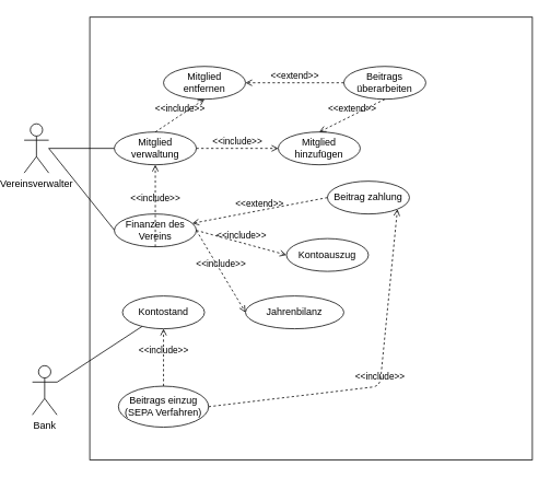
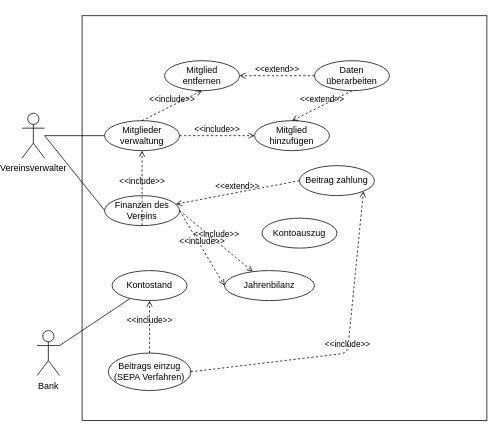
- <mxCell id="7" value="Mitglied&lt;br&gt;entfernen" style="ellipse;whiteSpace=wrap;html=1;" parent="1" vertex="1"><mxGeometry x="190" y="80" width="100" height="40" as="geometry" /></mxCell>
+ <mxCell id="7" value="Mitglied&lt;br&gt;entfernen" style="ellipse;whiteSpace=wrap;html=1;" parent="1" vertex="1"><mxGeometry x="210" y="80" width="100" height="40" as="geometry" /></mxCell>
- <mxCell id="8" value="Beitrags überarbeiten" style="ellipse;whiteSpace=wrap;html=1;" parent="1" vertex="1"><mxGeometry x="410" y="80" width="100" height="40" as="geometry" /></mxCell>
+ <mxCell id="8" value="Daten überarbeiten" style="ellipse;whiteSpace=wrap;html=1;" parent="1" vertex="1"><mxGeometry x="410" y="80" width="100" height="40" as="geometry" /></mxCell>
- <mxCell id="19" value="Mitglied verwaltung" style="ellipse;whiteSpace=wrap;html=1;" parent="1" vertex="1"><mxGeometry x="130" y="160" width="100" height="40" as="geometry" /></mxCell>
+ <mxCell id="19" value="Mitglieder verwaltung" style="ellipse;whiteSpace=wrap;html=1;" parent="1" vertex="1"><mxGeometry x="130" y="160" width="100" height="40" as="geometry" /></mxCell>
- <mxCell id="18" value="&amp;lt;&amp;lt;include&amp;gt;&amp;gt;" style="html=1;verticalAlign=bottom;labelBackgroundColor=none;endArrow=open;endFill=0;dashed=1;exitX=1;exitY=0.5;exitDx=0;exitDy=0;entryX=0;entryY=0.5;entryDx=0;entryDy=0;" parent="1" source="9" target="10" edge="1"><mxGeometry width="160" relative="1" as="geometry"><mxPoint x="200" y="320" as="sourcePoint" /><mxPoint x="280" y="400" as="targetPoint" /></mxGeometry></mxCell>
+ <mxCell id="18" value="&amp;lt;&amp;lt;include&amp;gt;&amp;gt;" style="html=1;verticalAlign=bottom;labelBackgroundColor=none;endArrow=open;endFill=0;dashed=1;exitX=1;exitY=0.5;exitDx=0;exitDy=0;" parent="1" source="9" target="11" edge="1"><mxGeometry width="160" relative="1" as="geometry"><mxPoint x="200" y="320" as="sourcePoint" /><mxPoint x="280" y="400" as="targetPoint" /></mxGeometry></mxCell>
- <mxCell id="6" value="Bank" style="shape=umlActor;verticalLabelPosition=bottom;verticalAlign=top;html=1;outlineConnect=0;" parent="1" vertex="1"><mxGeometry x="30" y="445" width="30" height="60" as="geometry" /></mxCell>
+ <mxCell id="6" value="Bank" style="shape=umlActor;verticalLabelPosition=bottom;verticalAlign=top;html=1;outlineConnect=0;" parent="1" vertex="1"><mxGeometry x="40" y="440" width="30" height="60" as="geometry" /></mxCell>
